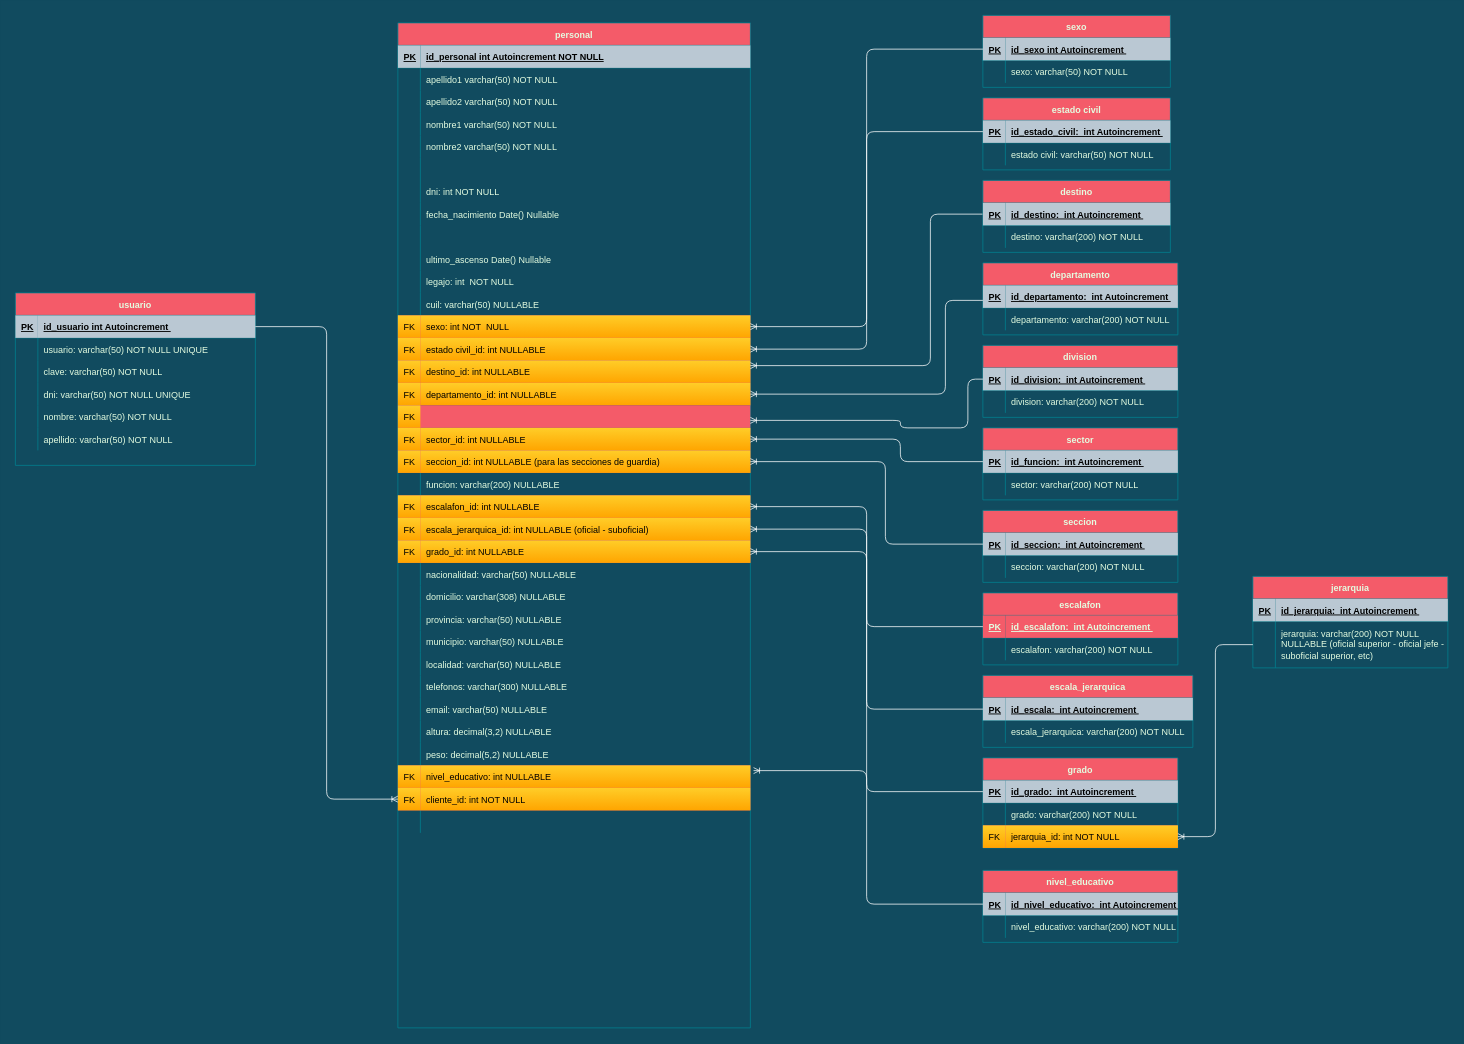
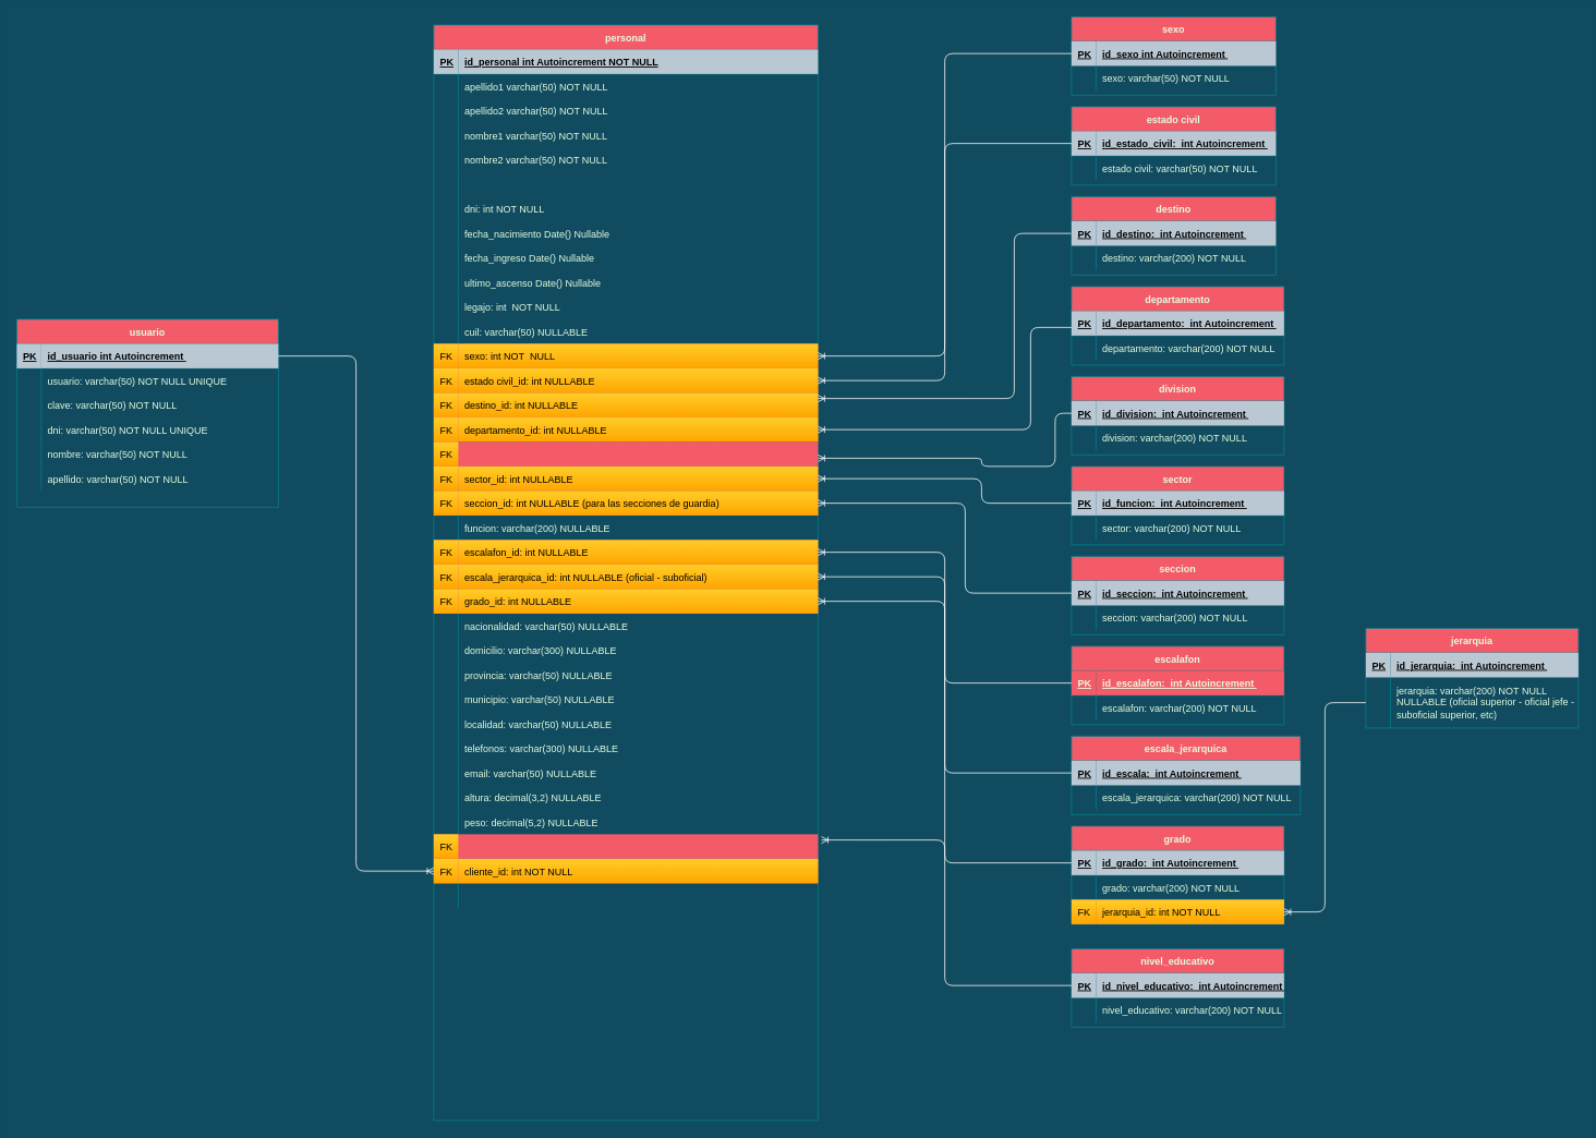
+ <mxCell id="28" value="fecha_ingreso Date() Nullable" style="shape=partialRectangle;overflow=hidden;connectable=0;top=0;left=0;bottom=0;right=0;align=left;spacingLeft=6;perimeterSpacing=0;strokeWidth=1;opacity=0;labelBorderColor=none;fillColor=none;strokeColor=#028090;fontColor=#E4FDE1;" parent="26" vertex="1"><mxGeometry x="30" width="440" height="30" as="geometry" /></mxCell>
- <mxCell id="75" value="domicilio: varchar(308) NULLABLE" style="shape=partialRectangle;overflow=hidden;connectable=0;top=0;left=0;bottom=0;right=0;align=left;spacingLeft=6;perimeterSpacing=0;strokeWidth=1;opacity=0;labelBorderColor=none;fillColor=none;strokeColor=#028090;fontColor=#E4FDE1;" parent="73" vertex="1"><mxGeometry x="30" width="440" height="30" as="geometry" /></mxCell>
+ <mxCell id="75" value="domicilio: varchar(300) NULLABLE" style="shape=partialRectangle;overflow=hidden;connectable=0;top=0;left=0;bottom=0;right=0;align=left;spacingLeft=6;perimeterSpacing=0;strokeWidth=1;opacity=0;labelBorderColor=none;fillColor=none;strokeColor=#028090;fontColor=#E4FDE1;" parent="73" vertex="1"><mxGeometry x="30" width="440" height="30" as="geometry" /></mxCell>
- <mxCell id="99" value="nivel_educativo: int NULLABLE " style="shape=partialRectangle;overflow=hidden;connectable=0;top=0;left=0;bottom=0;right=0;align=left;spacingLeft=6;perimeterSpacing=0;strokeWidth=1;labelBorderColor=none;fillColor=#ffcd28;strokeColor=#d79b00;fontColor=#000000;gradientColor=#ffa500;" parent="97" vertex="1"><mxGeometry x="30" width="440" height="30" as="geometry" /></mxCell>
